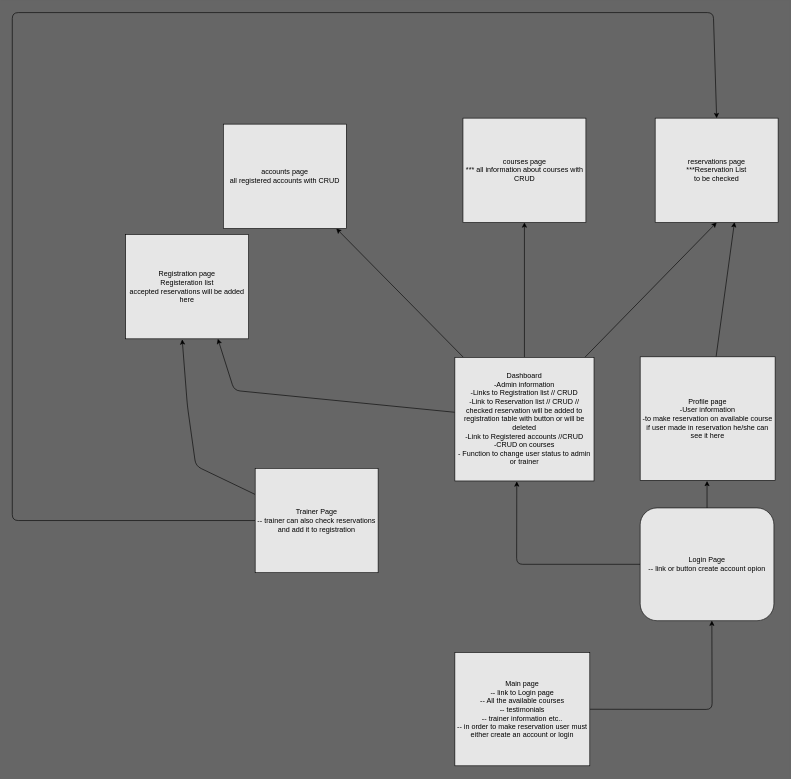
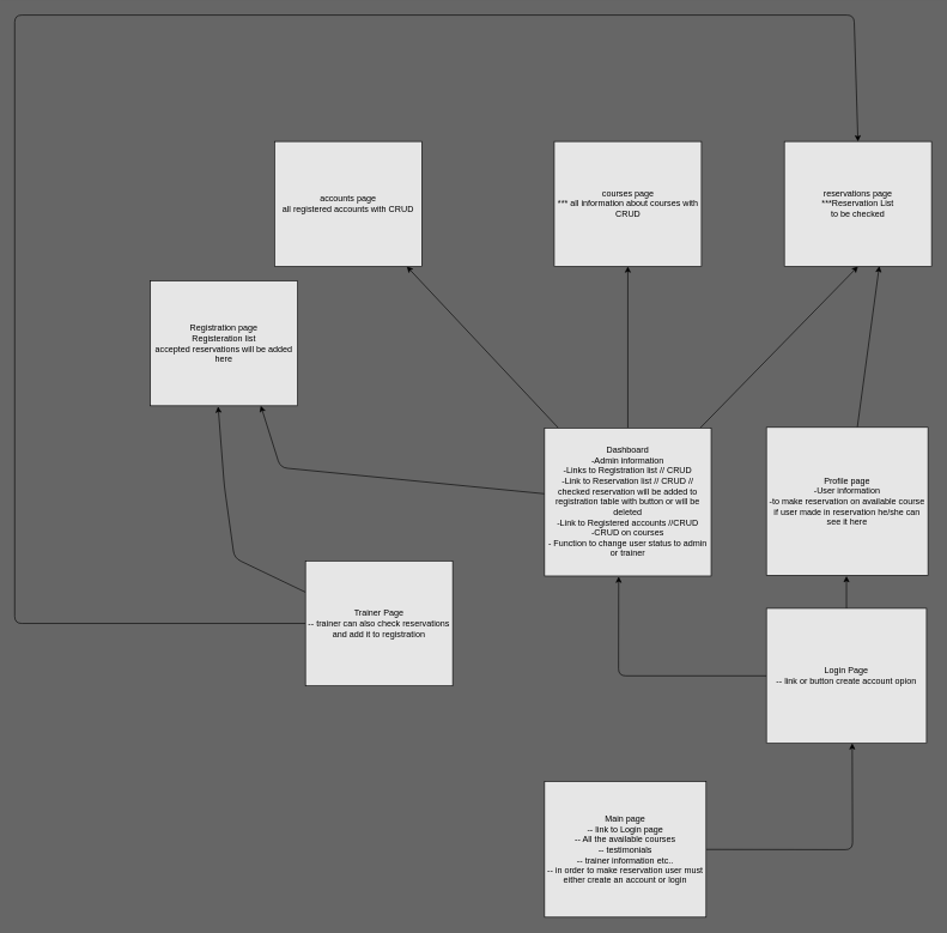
- <mxCell id="17" value="&lt;font color=&quot;#000000&quot;&gt;accounts page&lt;br&gt;all registered accounts with CRUD&lt;/font&gt;" style="rounded=0;whiteSpace=wrap;html=1;fillColor=#E6E6E6;" parent="1" vertex="1"><mxGeometry x="372" y="206" width="205" height="174" as="geometry" /></mxCell>
+ <mxCell id="17" value="&lt;font color=&quot;#000000&quot;&gt;accounts page&lt;br&gt;all registered accounts with CRUD&lt;/font&gt;" style="rounded=0;whiteSpace=wrap;html=1;fillColor=#E6E6E6;" parent="1" vertex="1"><mxGeometry x="382" y="196" width="205" height="174" as="geometry" /></mxCell>
- <mxCell id="13" value="&lt;font color=&quot;#000000&quot;&gt;Login Page&lt;br&gt;-- link or button create account opion&lt;/font&gt;" style="whiteSpace=wrap;html=1;fillColor=#E6E6E6;rounded=1;" parent="1" vertex="1"><mxGeometry x="1067" y="846" width="223" height="188" as="geometry" /></mxCell>
+ <mxCell id="13" value="&lt;font color=&quot;#000000&quot;&gt;Login Page&lt;br&gt;-- link or button create account opion&lt;/font&gt;" style="rounded=0;whiteSpace=wrap;html=1;fillColor=#E6E6E6;" parent="1" vertex="1"><mxGeometry x="1067" y="846" width="223" height="188" as="geometry" /></mxCell>
